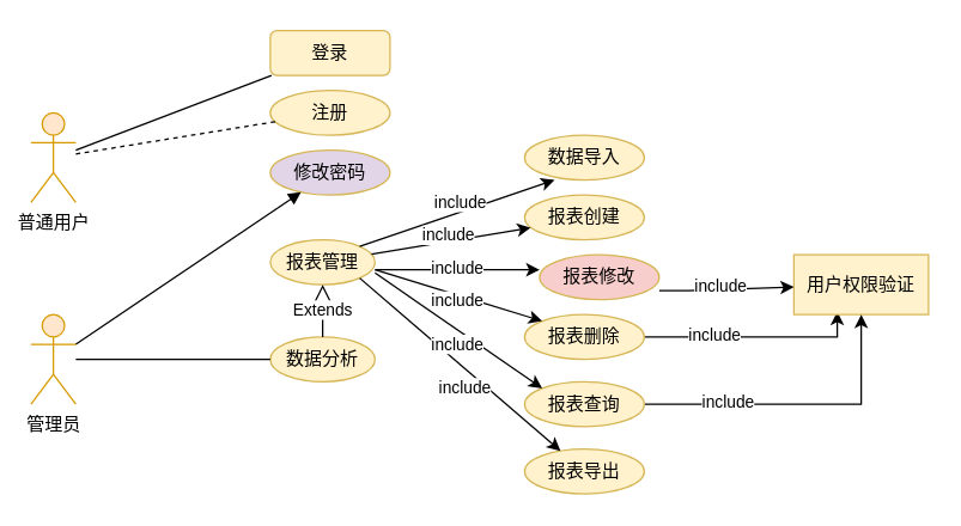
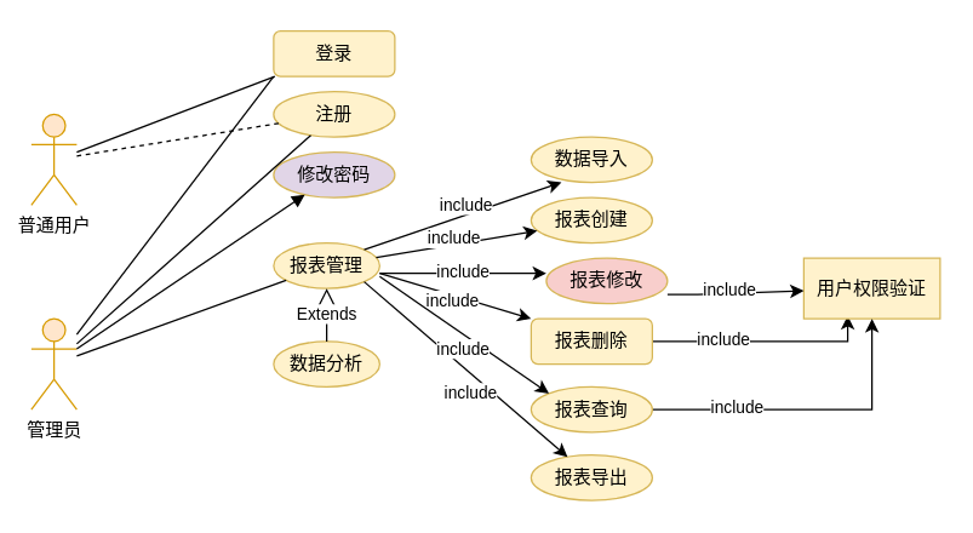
+ <mxCell id="37" value="" style="endArrow=none;html=1;rounded=0;entryX=0;entryY=1;entryDx=0;entryDy=0;" edge="1" parent="1" source="2" target="4"><mxGeometry width="50" height="50" relative="1" as="geometry"><mxPoint x="80" y="300" as="sourcePoint" /><mxPoint x="130" y="250" as="targetPoint" /></mxGeometry></mxCell>
+ <mxCell id="38" value="" style="endArrow=none;html=1;rounded=0;" edge="1" parent="1" source="2" target="5"><mxGeometry width="50" height="50" relative="1" as="geometry"><mxPoint x="60" y="320" as="sourcePoint" /><mxPoint x="110" y="270" as="targetPoint" /></mxGeometry></mxCell>
- <mxCell id="13" value="报表删除" style="ellipse;whiteSpace=wrap;html=1;fillColor=#fff2cc;strokeColor=#d6b656;" vertex="1" parent="1"><mxGeometry x="350" y="210" width="80" height="30" as="geometry" /></mxCell>
+ <mxCell id="13" value="报表删除" style="whiteSpace=wrap;html=1;fillColor=#fff2cc;strokeColor=#d6b656;rounded=1;" vertex="1" parent="1"><mxGeometry x="350" y="210" width="80" height="30" as="geometry" /></mxCell>
- <mxCell id="40" value="" style="endArrow=none;html=1;rounded=0;" edge="1" parent="1" source="2" target="15"><mxGeometry width="50" height="50" relative="1" as="geometry"><mxPoint x="100" y="310" as="sourcePoint" /><mxPoint x="150" y="260" as="targetPoint" /></mxGeometry></mxCell>
+ <mxCell id="40" value="" style="endArrow=none;html=1;rounded=0;" edge="1" parent="1" source="2" target="7"><mxGeometry width="50" height="50" relative="1" as="geometry"><mxPoint x="100" y="310" as="sourcePoint" /><mxPoint x="150" y="260" as="targetPoint" /></mxGeometry></mxCell>
